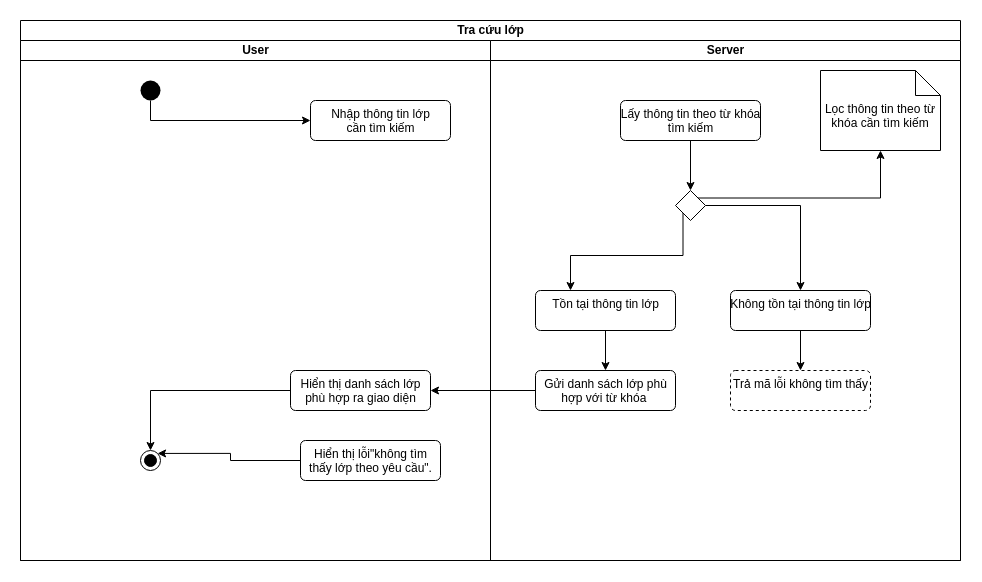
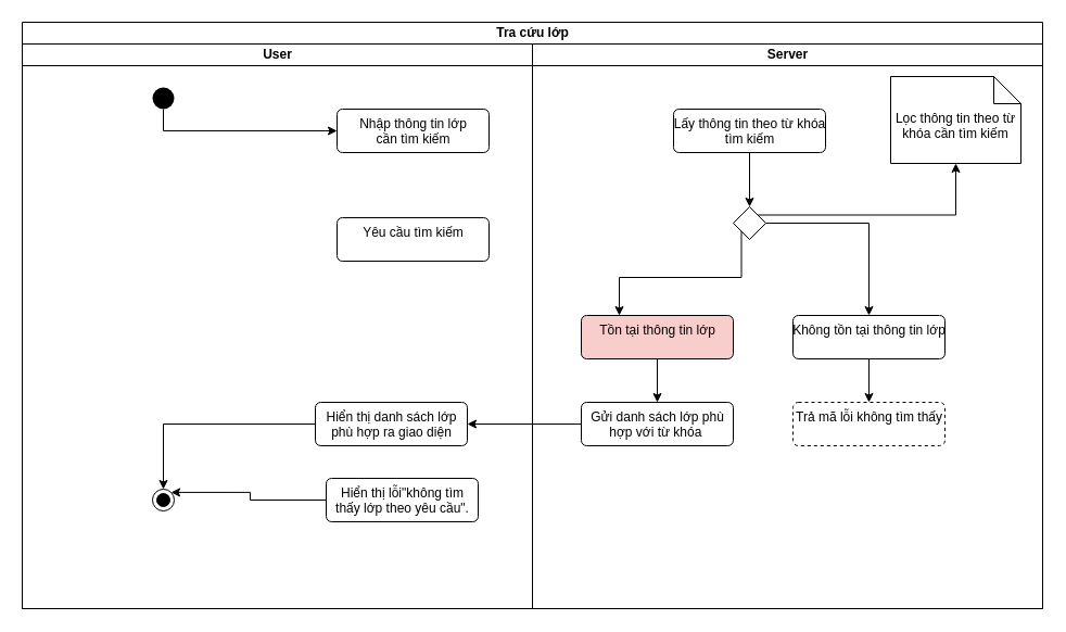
+ <mxCell id="8" value="Yêu cầu tìm kiếm" style="html=1;align=center;verticalAlign=top;rounded=1;absoluteArcSize=1;arcSize=10;dashed=0;" vertex="1" parent="3"><mxGeometry x="290" y="160" width="140" height="40" as="geometry" /></mxCell>
- <mxCell id="17" value="Tồn tại thông tin lớp" style="html=1;align=center;verticalAlign=top;rounded=1;absoluteArcSize=1;arcSize=10;dashed=0;" vertex="1" parent="13"><mxGeometry x="45" y="250" width="140" height="40" as="geometry" /></mxCell>
+ <mxCell id="17" value="Tồn tại thông tin lớp" style="html=1;align=center;verticalAlign=top;rounded=1;absoluteArcSize=1;arcSize=10;dashed=0;fillColor=#f8cecc;" vertex="1" parent="13"><mxGeometry x="45" y="250" width="140" height="40" as="geometry" /></mxCell>
